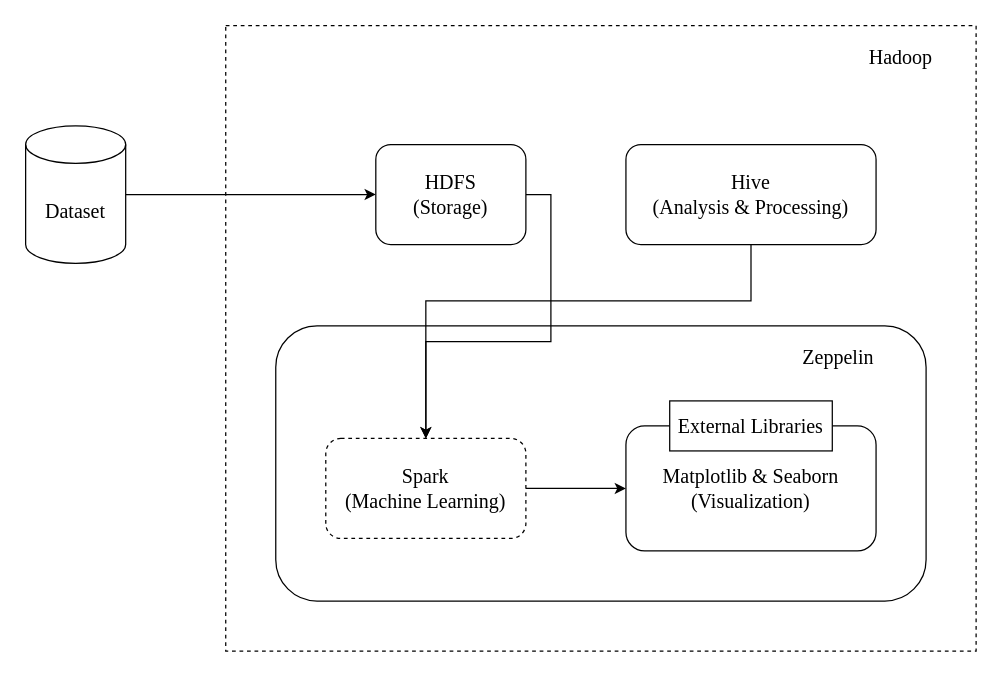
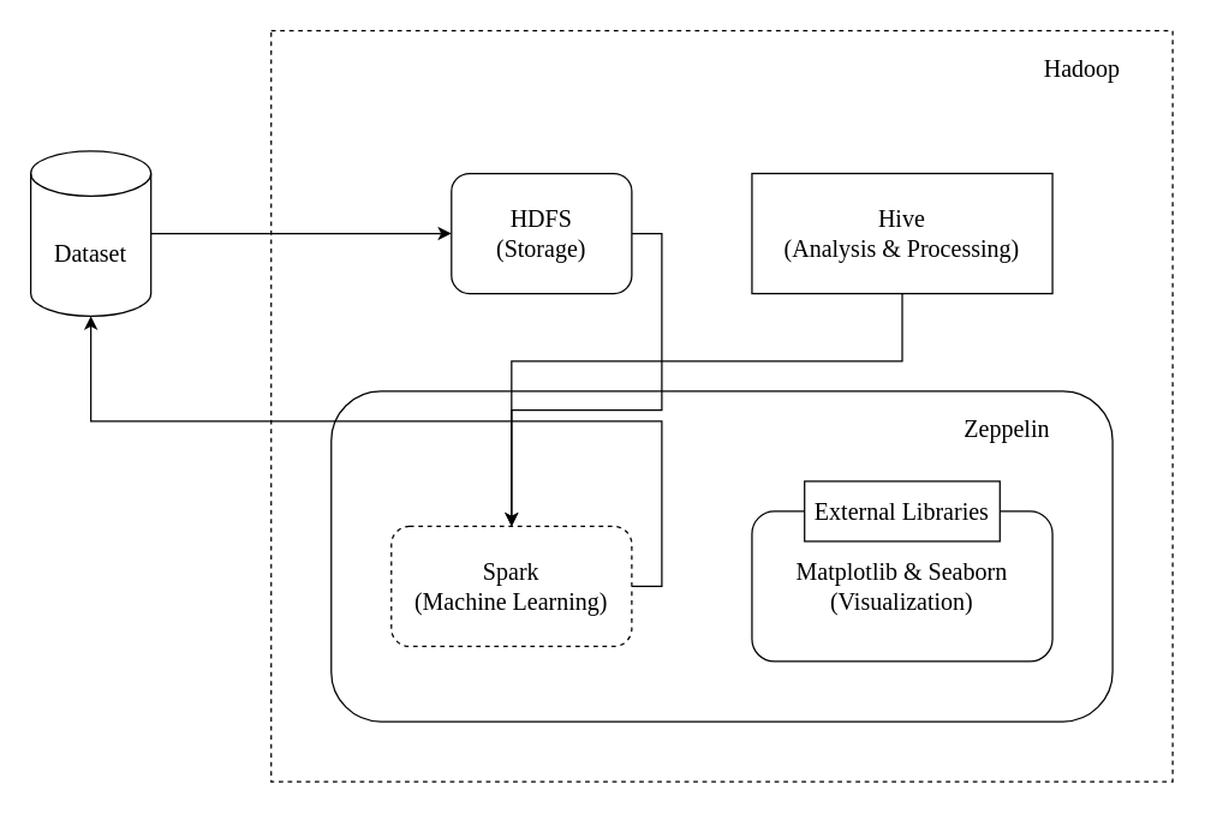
- <mxCell id="9" value="Hive&lt;br&gt;(Analysis &amp;amp; Processing)" style="rounded=1;whiteSpace=wrap;html=1;fontFamily=Times New Roman;fontSize=16;" vertex="1" parent="1"><mxGeometry x="500" y="115" width="200" height="80" as="geometry" /></mxCell>
+ <mxCell id="9" value="Hive&lt;br&gt;(Analysis &amp;amp; Processing)" style="whiteSpace=wrap;html=1;fontFamily=Times New Roman;fontSize=16;rounded=0;" vertex="1" parent="1"><mxGeometry x="500" y="115" width="200" height="80" as="geometry" /></mxCell>
- <mxCell id="10" style="edgeStyle=orthogonalEdgeStyle;rounded=0;orthogonalLoop=1;jettySize=auto;html=1;exitX=1;exitY=0.5;exitDx=0;exitDy=0;entryX=0;entryY=0.5;entryDx=0;entryDy=0;fontFamily=Times New Roman;fontSize=16;" edge="1" parent="1" source="11" target="12"><mxGeometry relative="1" as="geometry" /></mxCell>
+ <mxCell id="10" style="edgeStyle=orthogonalEdgeStyle;rounded=0;orthogonalLoop=1;jettySize=auto;html=1;exitX=1;exitY=0.5;exitDx=0;exitDy=0;fontFamily=Times New Roman;fontSize=16;" edge="1" parent="1" source="11" target="5"><mxGeometry relative="1" as="geometry" /></mxCell>
